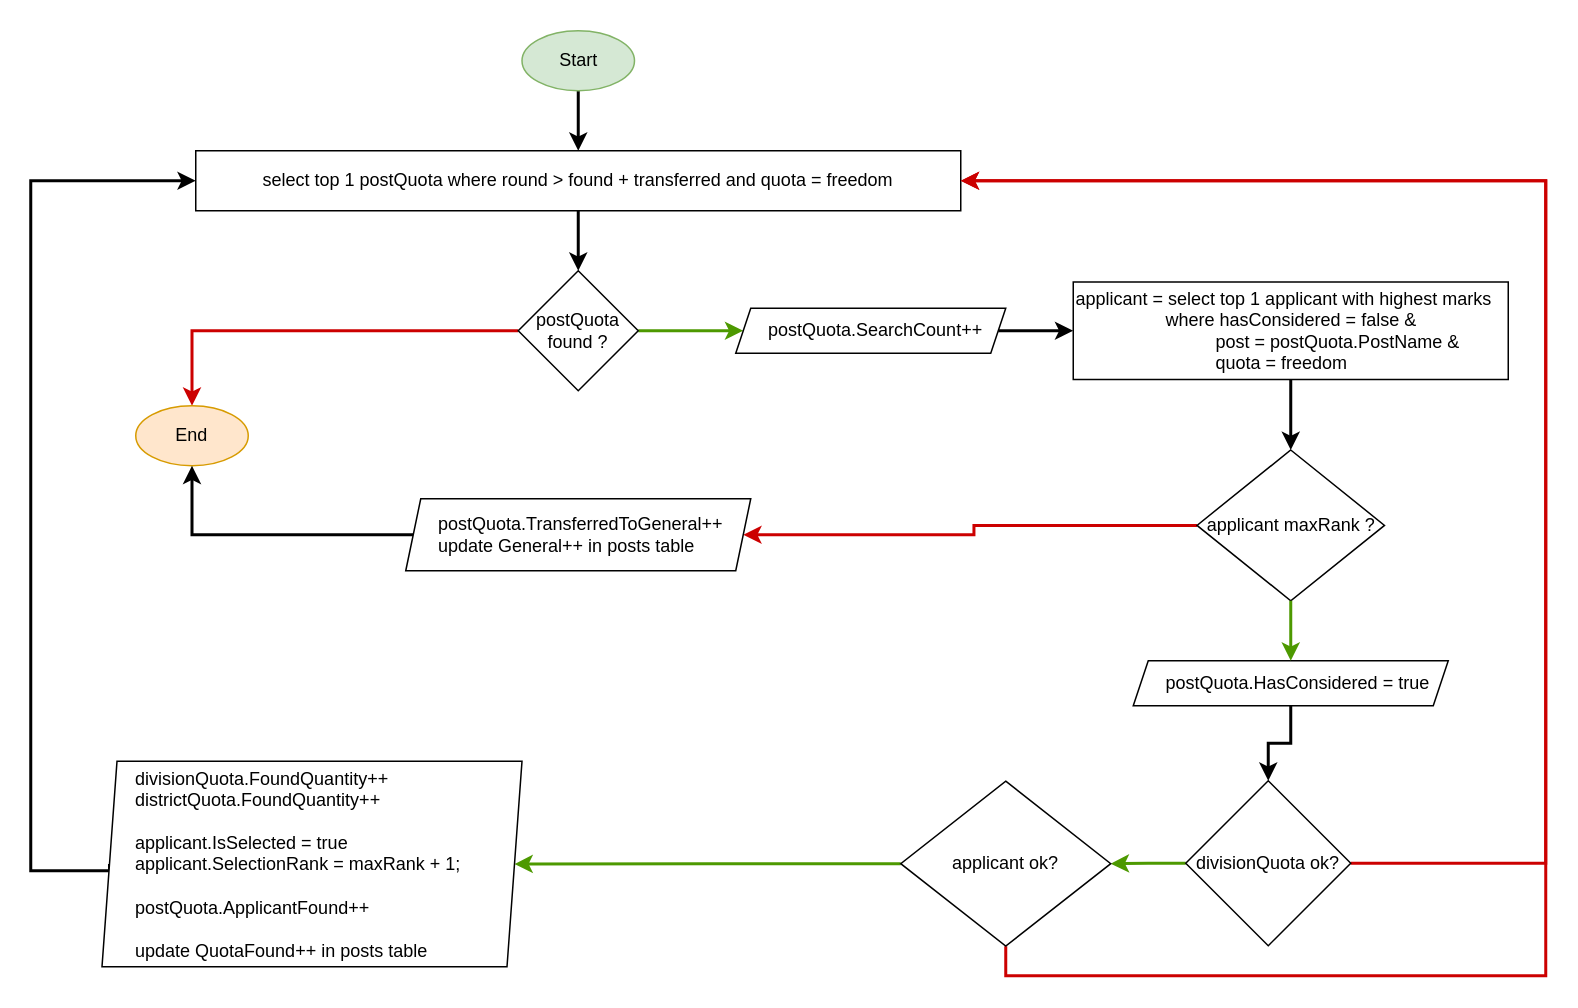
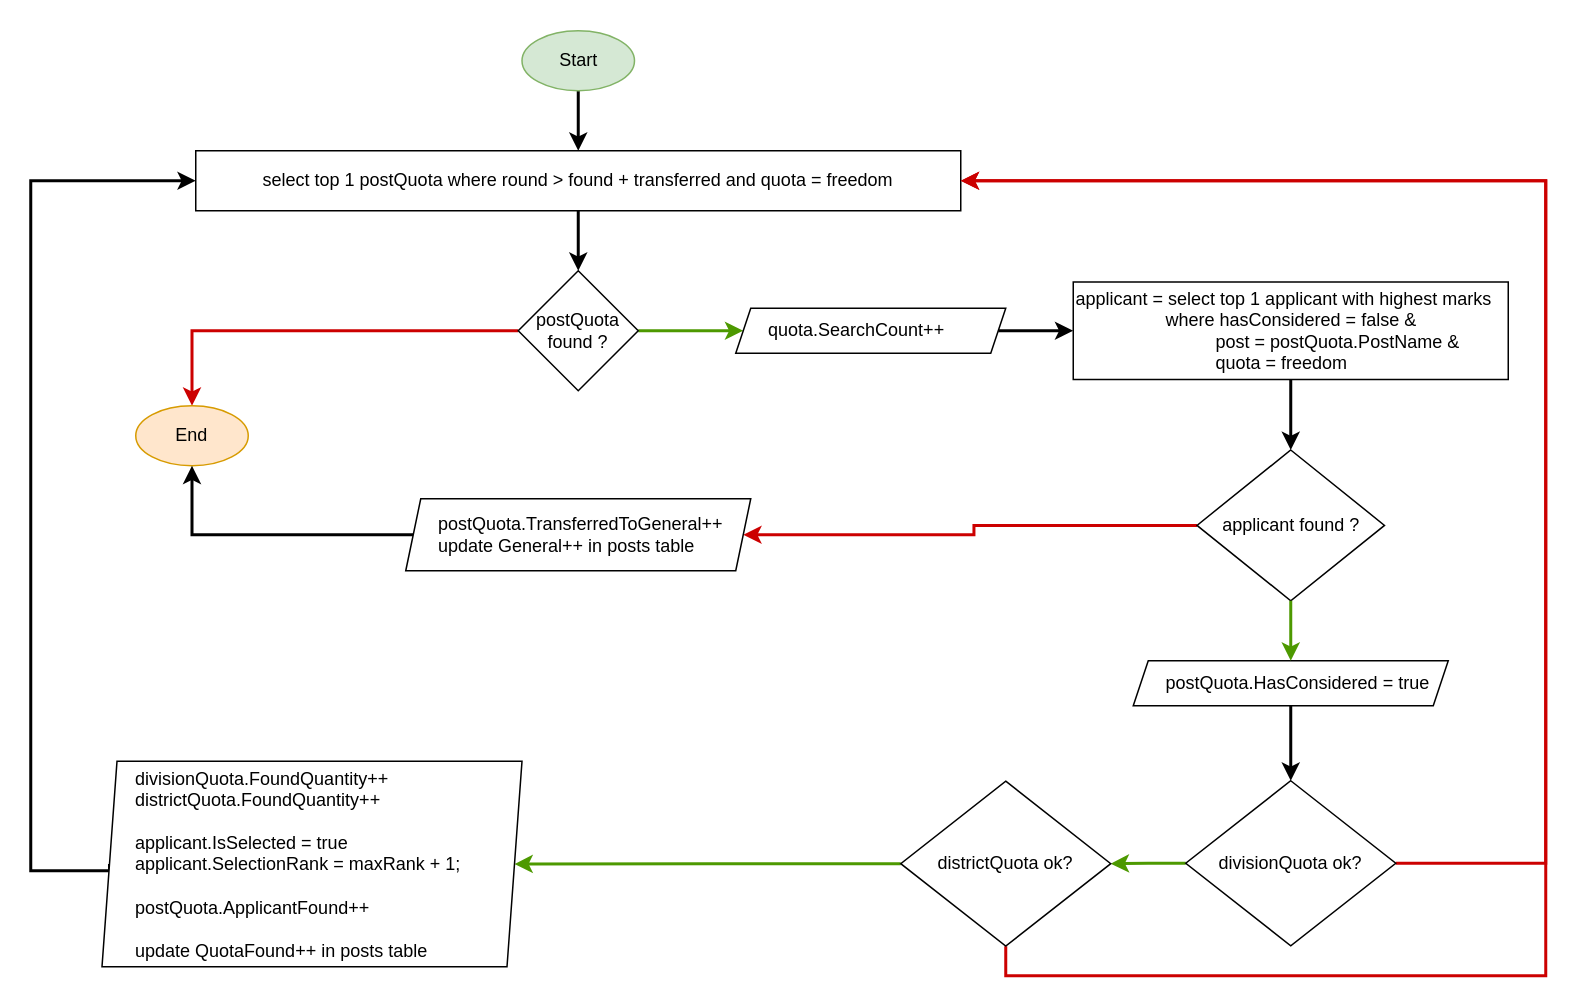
- <mxCell id="26" value="&lt;span&gt;&amp;nbsp; &amp;nbsp; &amp;nbsp;&lt;/span&gt;&amp;nbsp;postQuota.SearchCount++&lt;span&gt;&lt;br&gt;&lt;/span&gt;" style="shape=parallelogram;perimeter=parallelogramPerimeter;whiteSpace=wrap;html=1;fixedSize=1;align=left;size=10;" vertex="1" parent="1"><mxGeometry x="490" y="205" width="180" height="30" as="geometry" /></mxCell>
+ <mxCell id="26" value="&lt;span&gt;&amp;nbsp; &amp;nbsp; &amp;nbsp;&lt;/span&gt;&amp;nbsp;quota.SearchCount++&lt;span&gt;&lt;br&gt;&lt;/span&gt;" style="shape=parallelogram;perimeter=parallelogramPerimeter;whiteSpace=wrap;html=1;fixedSize=1;align=left;size=10;" vertex="1" parent="1"><mxGeometry x="490" y="205" width="180" height="30" as="geometry" /></mxCell>
- <mxCell id="11" value="applicant maxRank ?" style="rhombus;whiteSpace=wrap;html=1;" vertex="1" parent="1"><mxGeometry x="797.5" y="299.5" width="125" height="100.5" as="geometry" /></mxCell>
+ <mxCell id="11" value="applicant found ?" style="rhombus;whiteSpace=wrap;html=1;" vertex="1" parent="1"><mxGeometry x="797.5" y="299.5" width="125" height="100.5" as="geometry" /></mxCell>
- <mxCell id="17" value="applicant ok?" style="rhombus;whiteSpace=wrap;html=1;" vertex="1" parent="1"><mxGeometry x="600" y="520.25" width="140" height="110" as="geometry" /></mxCell>
+ <mxCell id="17" value="districtQuota ok?" style="rhombus;whiteSpace=wrap;html=1;" vertex="1" parent="1"><mxGeometry x="600" y="520.25" width="140" height="110" as="geometry" /></mxCell>
- <mxCell id="14" value="divisionQuota ok?" style="rhombus;whiteSpace=wrap;html=1;" vertex="1" parent="1"><mxGeometry x="790" y="520" width="110" height="110" as="geometry" /></mxCell>
+ <mxCell id="14" value="divisionQuota ok?" style="rhombus;whiteSpace=wrap;html=1;" vertex="1" parent="1"><mxGeometry x="790" y="520" width="140" height="110" as="geometry" /></mxCell>
